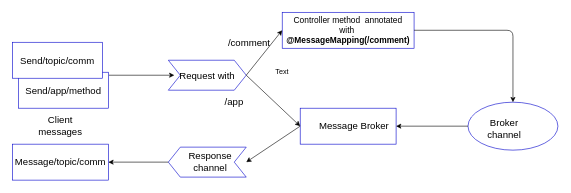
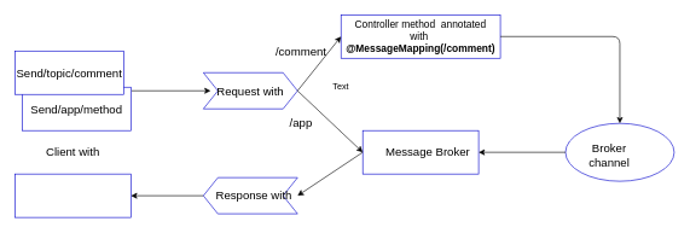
- <mxCell id="10" value="&lt;font size=&quot;3&quot;&gt;Send/topic/comm&lt;/font&gt;" style="text;html=1;strokeColor=none;fillColor=none;align=center;verticalAlign=middle;whiteSpace=wrap;rounded=0;" vertex="1" parent="1"><mxGeometry x="20" y="90" width="150" height="20" as="geometry" /></mxCell>
+ <mxCell id="10" value="&lt;font size=&quot;3&quot;&gt;Send/topic/comment&lt;/font&gt;" style="text;html=1;strokeColor=none;fillColor=none;align=center;verticalAlign=middle;whiteSpace=wrap;rounded=0;" vertex="1" parent="1"><mxGeometry x="20" y="90" width="150" height="20" as="geometry" /></mxCell>
- <mxCell id="28" value="&lt;font size=&quot;3&quot;&gt;/app&lt;/font&gt;" style="text;html=1;strokeColor=none;fillColor=none;align=center;verticalAlign=middle;whiteSpace=wrap;rounded=0;" vertex="1" parent="1"><mxGeometry x="315" y="160" width="150" height="20" as="geometry" /></mxCell>
+ <mxCell id="28" value="&lt;font size=&quot;3&quot;&gt;/app&lt;/font&gt;" style="text;html=1;strokeColor=none;fillColor=none;align=center;verticalAlign=middle;whiteSpace=wrap;rounded=0;" vertex="1" parent="1"><mxGeometry x="340" y="160" width="150" height="20" as="geometry" /></mxCell>
- <mxCell id="23" value="&lt;font size=&quot;3&quot;&gt;Client messages&lt;/font&gt;" style="text;html=1;strokeColor=none;fillColor=none;align=center;verticalAlign=middle;whiteSpace=wrap;rounded=0;" vertex="1" parent="1"><mxGeometry x="40" y="200" width="120" height="20" as="geometry" /></mxCell>
+ <mxCell id="23" value="&lt;font size=&quot;3&quot;&gt;Client with&lt;/font&gt;" style="text;html=1;strokeColor=none;fillColor=none;align=center;verticalAlign=middle;whiteSpace=wrap;rounded=0;" vertex="1" parent="1"><mxGeometry x="40" y="200" width="120" height="20" as="geometry" /></mxCell>
- <mxCell id="25" value="&lt;font size=&quot;3&quot;&gt;Message/topic/comm&lt;/font&gt;" style="text;html=1;strokeColor=none;fillColor=none;align=center;verticalAlign=middle;whiteSpace=wrap;rounded=0;" vertex="1" parent="1"><mxGeometry x="25" y="260" width="150" height="20" as="geometry" /></mxCell>
- <mxCell id="15" value="&lt;font size=&quot;3&quot;&gt;Response channel&lt;/font&gt;" style="text;html=1;strokeColor=none;fillColor=none;align=center;verticalAlign=middle;whiteSpace=wrap;rounded=0;" vertex="1" parent="1"><mxGeometry x="290" y="260" width="120" height="20" as="geometry" /></mxCell>
+ <mxCell id="15" value="&lt;font size=&quot;3&quot;&gt;Response with&lt;/font&gt;" style="text;html=1;strokeColor=none;fillColor=none;align=center;verticalAlign=middle;whiteSpace=wrap;rounded=0;" vertex="1" parent="1"><mxGeometry x="290" y="260" width="120" height="20" as="geometry" /></mxCell>
